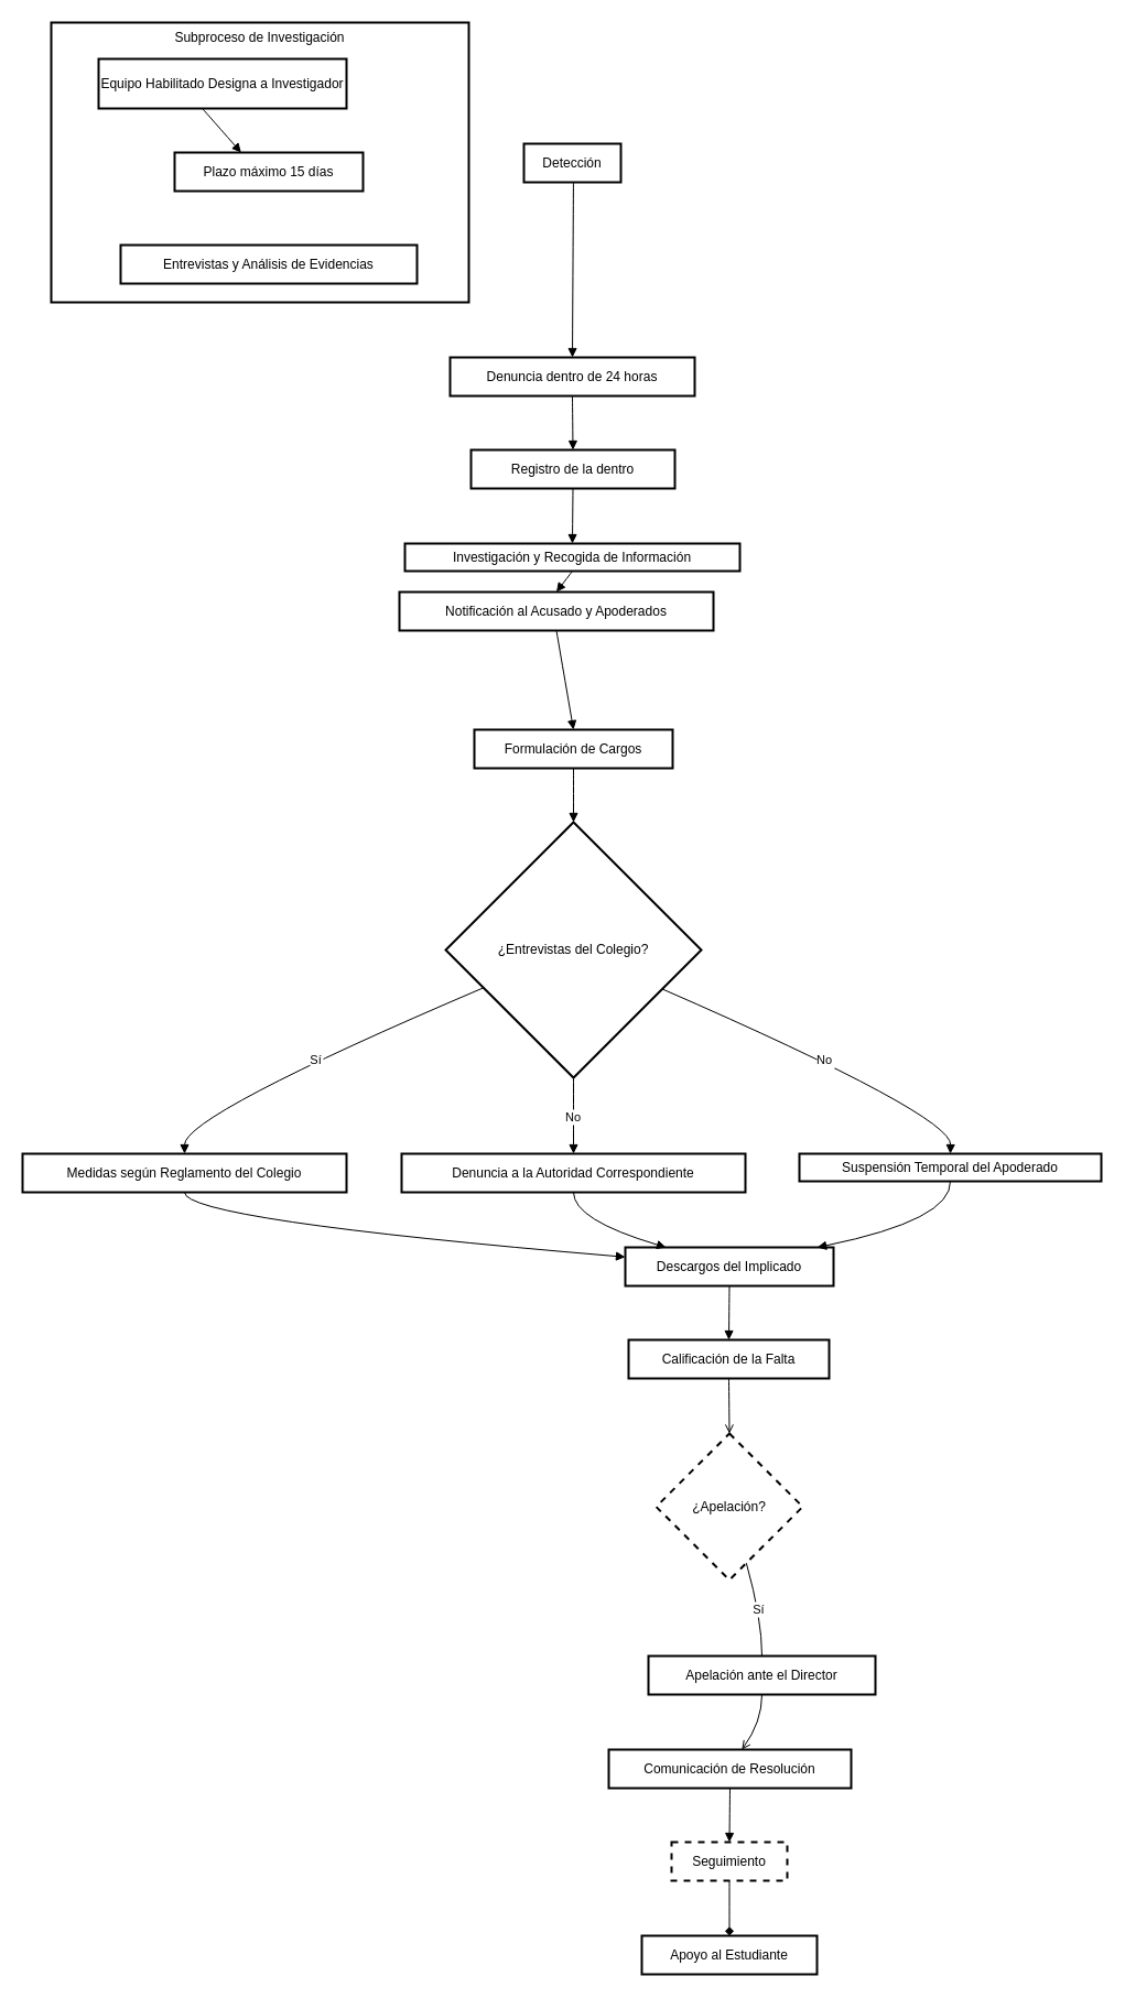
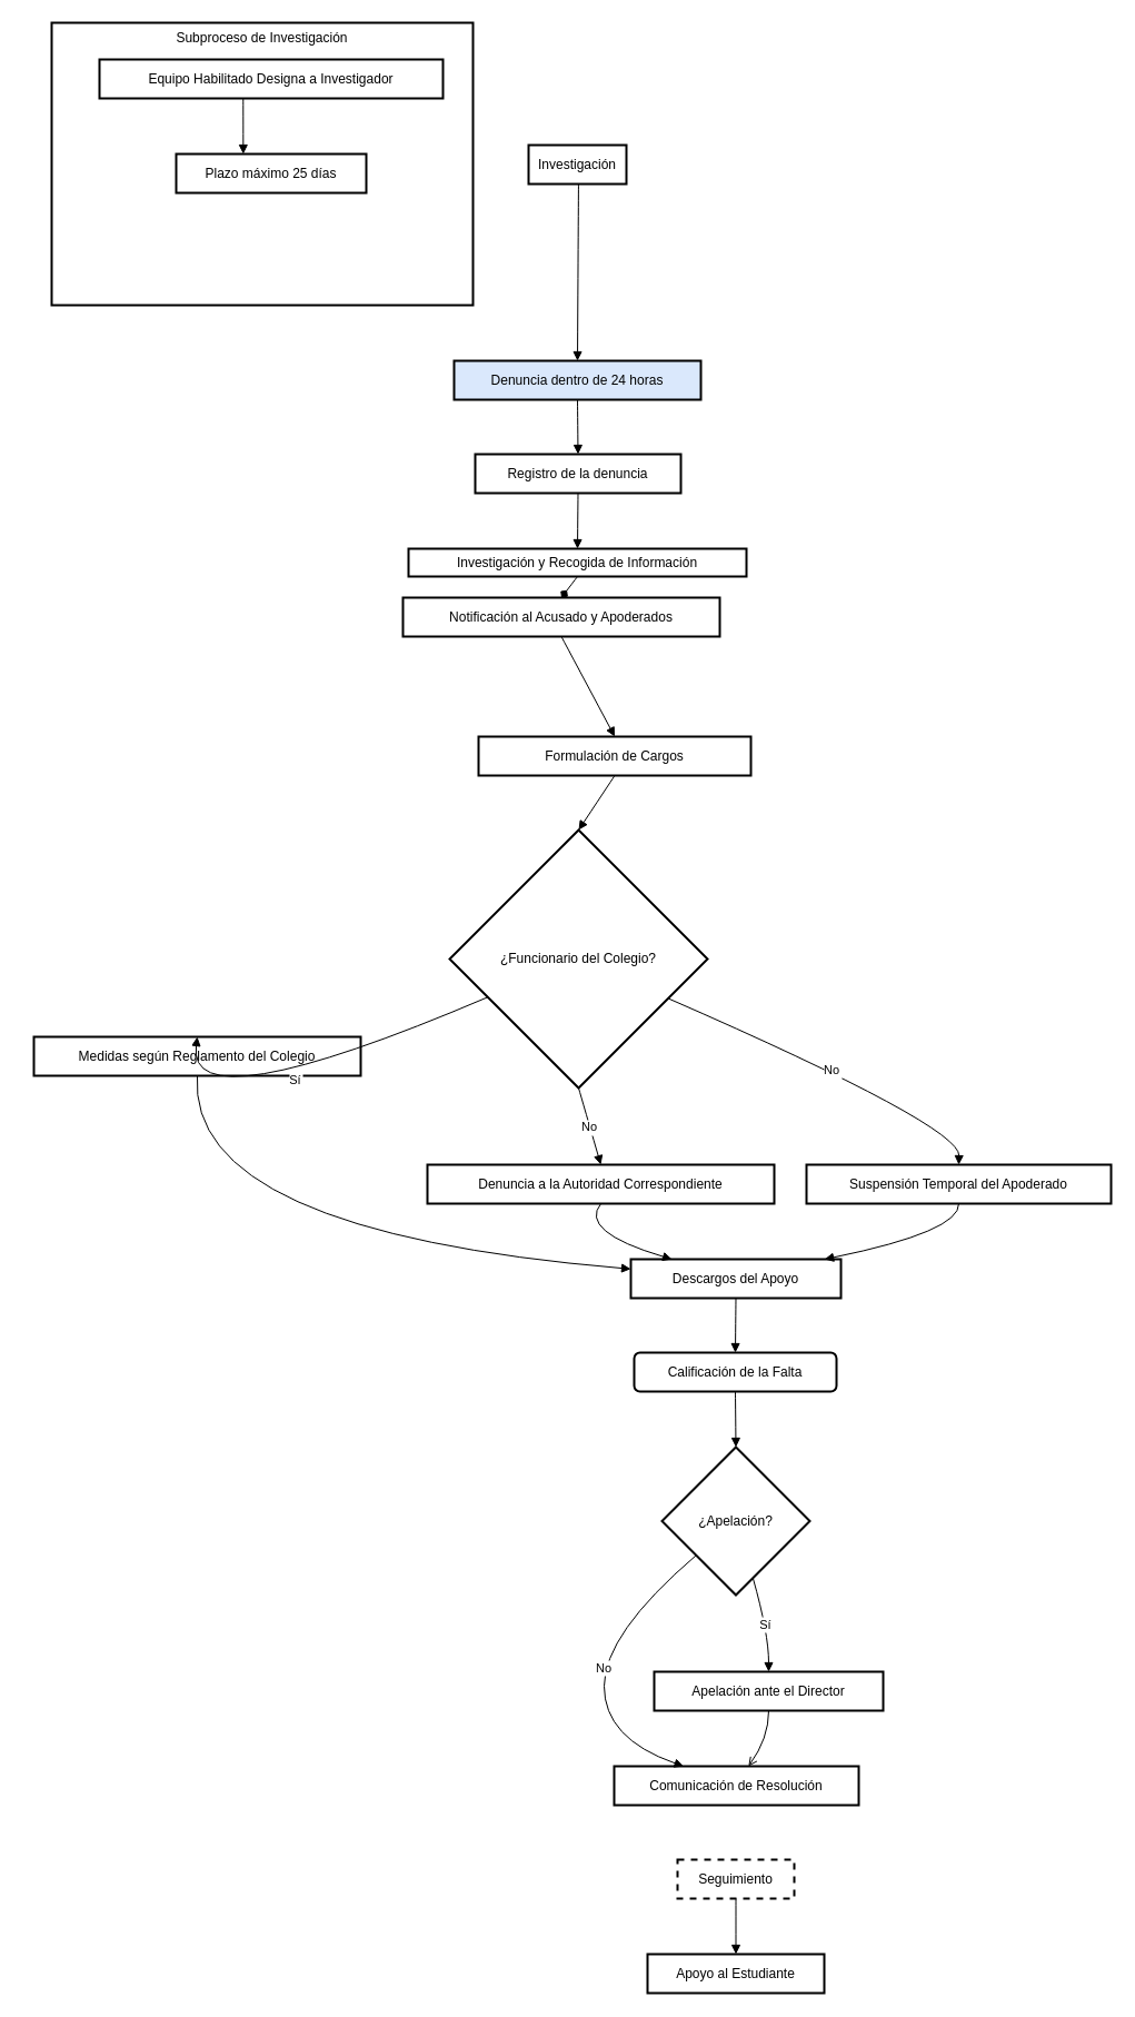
- <mxCell id="3" value="Equipo Habilitado Designa a Investigador" style="whiteSpace=wrap;strokeWidth=2;" vertex="1" parent="2"><mxGeometry x="43" y="33" width="225" height="45" as="geometry" /></mxCell>
+ <mxCell id="3" value="Equipo Habilitado Designa a Investigador" style="whiteSpace=wrap;strokeWidth=2;" vertex="1" parent="2"><mxGeometry x="43" y="33" width="309" height="35" as="geometry" /></mxCell>
- <mxCell id="7" value="Detección" style="whiteSpace=wrap;strokeWidth=2;" vertex="1" parent="1"><mxGeometry x="475" y="130" width="88" height="35" as="geometry" /></mxCell>
+ <mxCell id="7" value="Investigación" style="whiteSpace=wrap;strokeWidth=2;" vertex="1" parent="1"><mxGeometry x="475" y="130" width="88" height="35" as="geometry" /></mxCell>
- <mxCell id="4" value="Plazo máximo 15 días" style="whiteSpace=wrap;strokeWidth=2;" vertex="1" parent="2"><mxGeometry x="112" y="118" width="171" height="35" as="geometry" /></mxCell>
+ <mxCell id="4" value="Plazo máximo 25 días" style="whiteSpace=wrap;strokeWidth=2;" vertex="1" parent="2"><mxGeometry x="112" y="118" width="171" height="35" as="geometry" /></mxCell>
- <mxCell id="5" value="Entrevistas y Análisis de Evidencias" style="whiteSpace=wrap;strokeWidth=2;" vertex="1" parent="2"><mxGeometry x="63" y="202" width="269" height="35" as="geometry" /></mxCell>
- <mxCell id="8" value="Denuncia dentro de 24 horas" style="whiteSpace=wrap;strokeWidth=2;" vertex="1" parent="1"><mxGeometry x="408" y="324" width="222" height="35" as="geometry" /></mxCell>
+ <mxCell id="8" value="Denuncia dentro de 24 horas" style="whiteSpace=wrap;strokeWidth=2;fillColor=#dae8fc;" vertex="1" parent="1"><mxGeometry x="408" y="324" width="222" height="35" as="geometry" /></mxCell>
- <mxCell id="9" value="Registro de la dentro" style="whiteSpace=wrap;strokeWidth=2;" vertex="1" parent="1"><mxGeometry x="427" y="408" width="185" height="35" as="geometry" /></mxCell>
+ <mxCell id="9" value="Registro de la denuncia" style="whiteSpace=wrap;strokeWidth=2;" vertex="1" parent="1"><mxGeometry x="427" y="408" width="185" height="35" as="geometry" /></mxCell>
- <mxCell id="27" value="" style="curved=1;startArrow=none;endArrow=block;exitX=0.5;exitY=0.97;entryX=0.5;entryY=0;rounded=0;" edge="1" parent="1" source="10" target="11"><mxGeometry relative="1" as="geometry"><Array as="points" /></mxGeometry></mxCell>
+ <mxCell id="27" value="" style="curved=1;startArrow=none;endArrow=diamond;exitX=0.5;exitY=0.97;entryX=0.5;entryY=0;rounded=0;" edge="1" parent="1" source="10" target="11"><mxGeometry relative="1" as="geometry"><Array as="points" /></mxGeometry></mxCell>
- <mxCell id="12" value="Formulación de Cargos" style="whiteSpace=wrap;strokeWidth=2;" vertex="1" parent="1"><mxGeometry x="430" y="662" width="180" height="35" as="geometry" /></mxCell>
+ <mxCell id="12" value="Formulación de Cargos" style="whiteSpace=wrap;strokeWidth=2;" vertex="1" parent="1"><mxGeometry x="430" y="662" width="245" height="35" as="geometry" /></mxCell>
- <mxCell id="13" value="¿Entrevistas del Colegio?" style="rhombus;strokeWidth=2;whiteSpace=wrap;" vertex="1" parent="1"><mxGeometry x="404" y="746" width="232" height="232" as="geometry" /></mxCell>
+ <mxCell id="13" value="¿Funcionario del Colegio?" style="rhombus;strokeWidth=2;whiteSpace=wrap;" vertex="1" parent="1"><mxGeometry x="404" y="746" width="232" height="232" as="geometry" /></mxCell>
- <mxCell id="16" value="Suspensión Temporal del Apoderado" style="whiteSpace=wrap;strokeWidth=2;" vertex="1" parent="1"><mxGeometry x="725" y="1047" width="274" height="25" as="geometry" /></mxCell>
+ <mxCell id="16" value="Suspensión Temporal del Apoderado" style="whiteSpace=wrap;strokeWidth=2;" vertex="1" parent="1"><mxGeometry x="725" y="1047" width="274" height="35" as="geometry" /></mxCell>
- <mxCell id="14" value="Medidas según Reglamento del Colegio" style="whiteSpace=wrap;strokeWidth=2;" vertex="1" parent="1"><mxGeometry x="20" y="1047" width="294" height="35" as="geometry" /></mxCell>
+ <mxCell id="14" value="Medidas según Reglamento del Colegio" style="whiteSpace=wrap;strokeWidth=2;" vertex="1" parent="1"><mxGeometry x="30" y="932" width="294" height="35" as="geometry" /></mxCell>
- <mxCell id="15" value="Denuncia a la Autoridad Correspondiente" style="whiteSpace=wrap;strokeWidth=2;" vertex="1" parent="1"><mxGeometry x="364" y="1047" width="312" height="35" as="geometry" /></mxCell>
+ <mxCell id="15" value="Denuncia a la Autoridad Correspondiente" style="whiteSpace=wrap;strokeWidth=2;" vertex="1" parent="1"><mxGeometry x="384" y="1047" width="312" height="35" as="geometry" /></mxCell>
- <mxCell id="17" value="Descargos del Implicado" style="whiteSpace=wrap;strokeWidth=2;" vertex="1" parent="1"><mxGeometry x="567" y="1132" width="189" height="35" as="geometry" /></mxCell>
+ <mxCell id="17" value="Descargos del Apoyo" style="whiteSpace=wrap;strokeWidth=2;" vertex="1" parent="1"><mxGeometry x="567" y="1132" width="189" height="35" as="geometry" /></mxCell>
- <mxCell id="18" value="Calificación de la Falta" style="whiteSpace=wrap;strokeWidth=2;" vertex="1" parent="1"><mxGeometry x="570" y="1216" width="182" height="35" as="geometry" /></mxCell>
+ <mxCell id="18" value="Calificación de la Falta" style="whiteSpace=wrap;strokeWidth=2;rounded=1;" vertex="1" parent="1"><mxGeometry x="570" y="1216" width="182" height="35" as="geometry" /></mxCell>
- <mxCell id="37" value="" style="curved=1;startArrow=none;endArrow=open;exitX=0.5;exitY=0.99;entryX=0.5;entryY=0;rounded=0;" edge="1" parent="1" source="18" target="19"><mxGeometry relative="1" as="geometry"><Array as="points" /></mxGeometry></mxCell>
+ <mxCell id="37" value="" style="curved=1;startArrow=none;endArrow=block;exitX=0.5;exitY=0.99;entryX=0.5;entryY=0;rounded=0;" edge="1" parent="1" source="18" target="19"><mxGeometry relative="1" as="geometry"><Array as="points" /></mxGeometry></mxCell>
- <mxCell id="19" value="¿Apelación?" style="rhombus;strokeWidth=2;whiteSpace=wrap;dashed=1;" vertex="1" parent="1"><mxGeometry x="595" y="1301" width="133" height="133" as="geometry" /></mxCell>
+ <mxCell id="19" value="¿Apelación?" style="rhombus;strokeWidth=2;whiteSpace=wrap;" vertex="1" parent="1"><mxGeometry x="595" y="1301" width="133" height="133" as="geometry" /></mxCell>
- <mxCell id="38" value="Sí" style="curved=1;startArrow=none;endArrow=none;exitX=0.65;exitY=1;entryX=0.5;entryY=0.01;rounded=0;" edge="1" parent="1" source="19" target="20"><mxGeometry relative="1" as="geometry"><Array as="points"><mxPoint x="691" y="1469" /></Array></mxGeometry></mxCell>
+ <mxCell id="38" value="Sí" style="curved=1;startArrow=none;endArrow=block;exitX=0.65;exitY=1;entryX=0.5;entryY=0.01;rounded=0;" edge="1" parent="1" source="19" target="20"><mxGeometry relative="1" as="geometry"><Array as="points"><mxPoint x="691" y="1469" /></Array></mxGeometry></mxCell>
+ <mxCell id="39" value="No" style="curved=1;startArrow=none;endArrow=block;exitX=0;exitY=0.93;entryX=0.28;entryY=-0.01;rounded=0;" edge="1" parent="1" source="19" target="21"><mxGeometry relative="1" as="geometry"><Array as="points"><mxPoint x="543" y="1469" /><mxPoint x="543" y="1563" /></Array></mxGeometry></mxCell>
- <mxCell id="41" value="" style="curved=1;startArrow=none;endArrow=block;exitX=0.5;exitY=0.98;entryX=0.5;entryY=0.01;rounded=0;" edge="1" parent="1" source="21" target="22"><mxGeometry relative="1" as="geometry"><Array as="points" /></mxGeometry></mxCell>
- <mxCell id="42" value="" style="curved=1;startArrow=none;endArrow=diamond;exitX=0.5;exitY=0.99;entryX=0.5;entryY=-0.01;rounded=0;" edge="1" parent="1" source="22" target="23"><mxGeometry relative="1" as="geometry"><Array as="points" /></mxGeometry></mxCell>
+ <mxCell id="42" value="" style="curved=1;startArrow=none;endArrow=block;exitX=0.5;exitY=0.99;entryX=0.5;entryY=-0.01;rounded=0;" edge="1" parent="1" source="22" target="23"><mxGeometry relative="1" as="geometry"><Array as="points" /></mxGeometry></mxCell>
